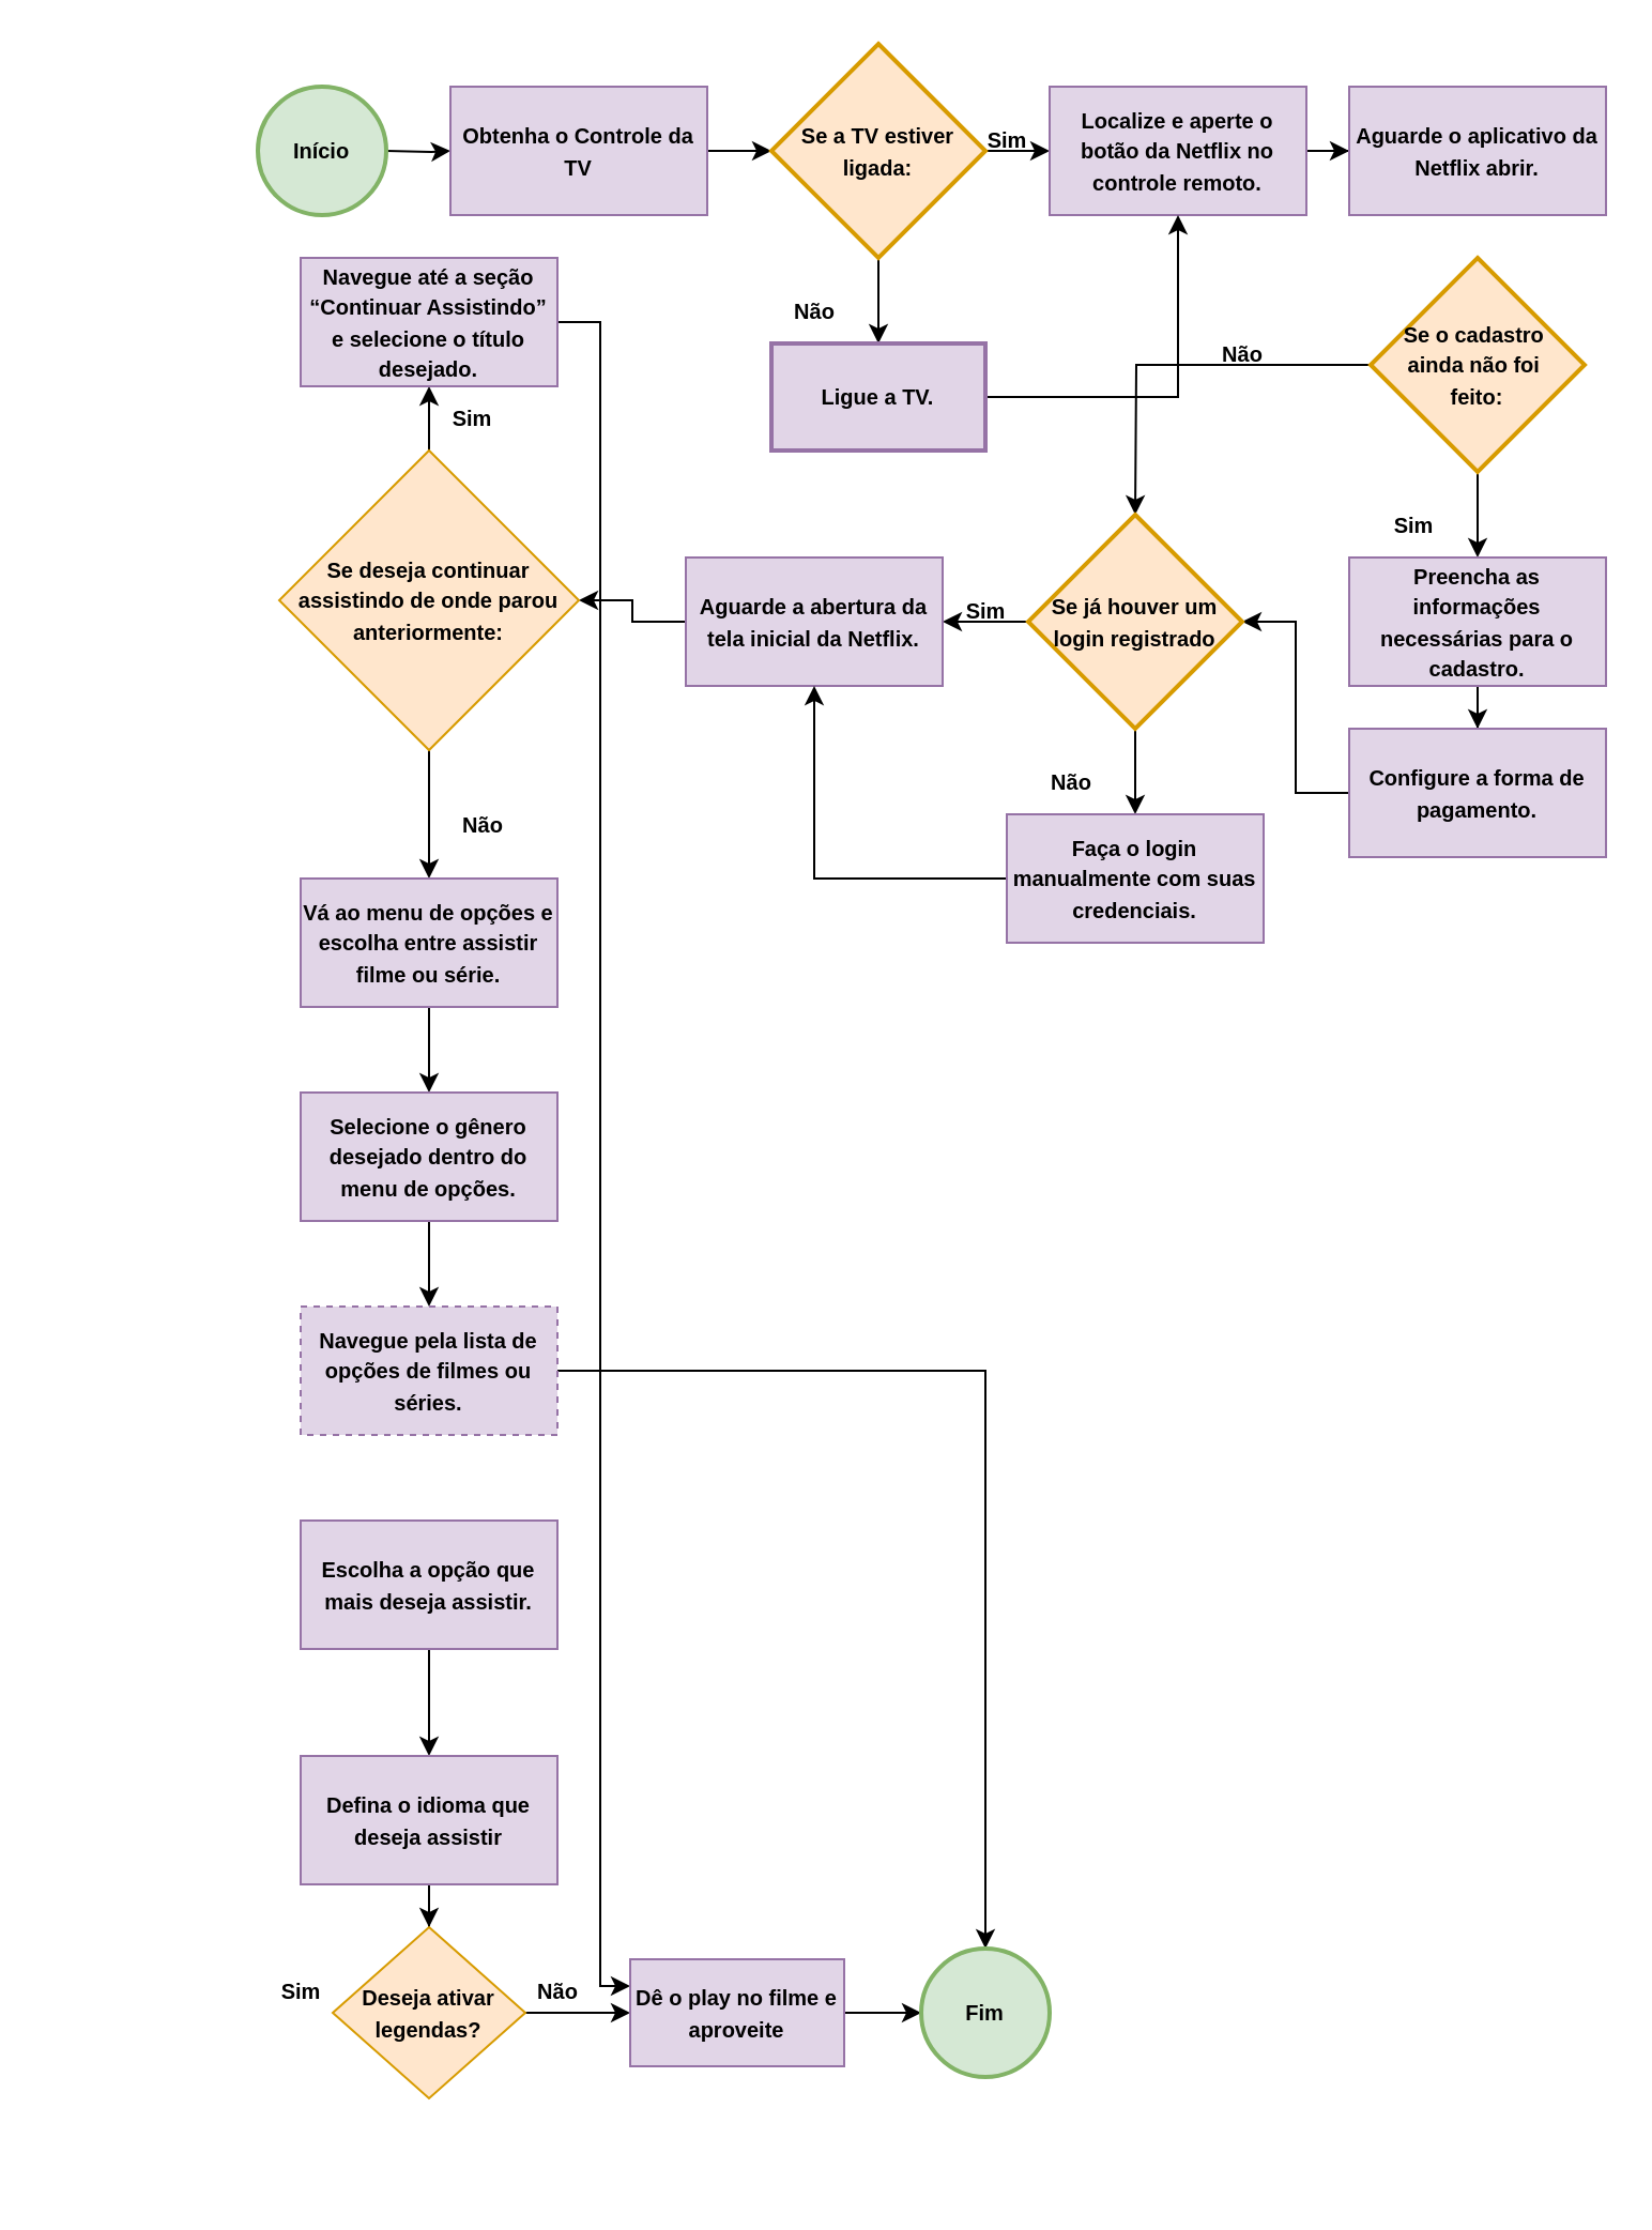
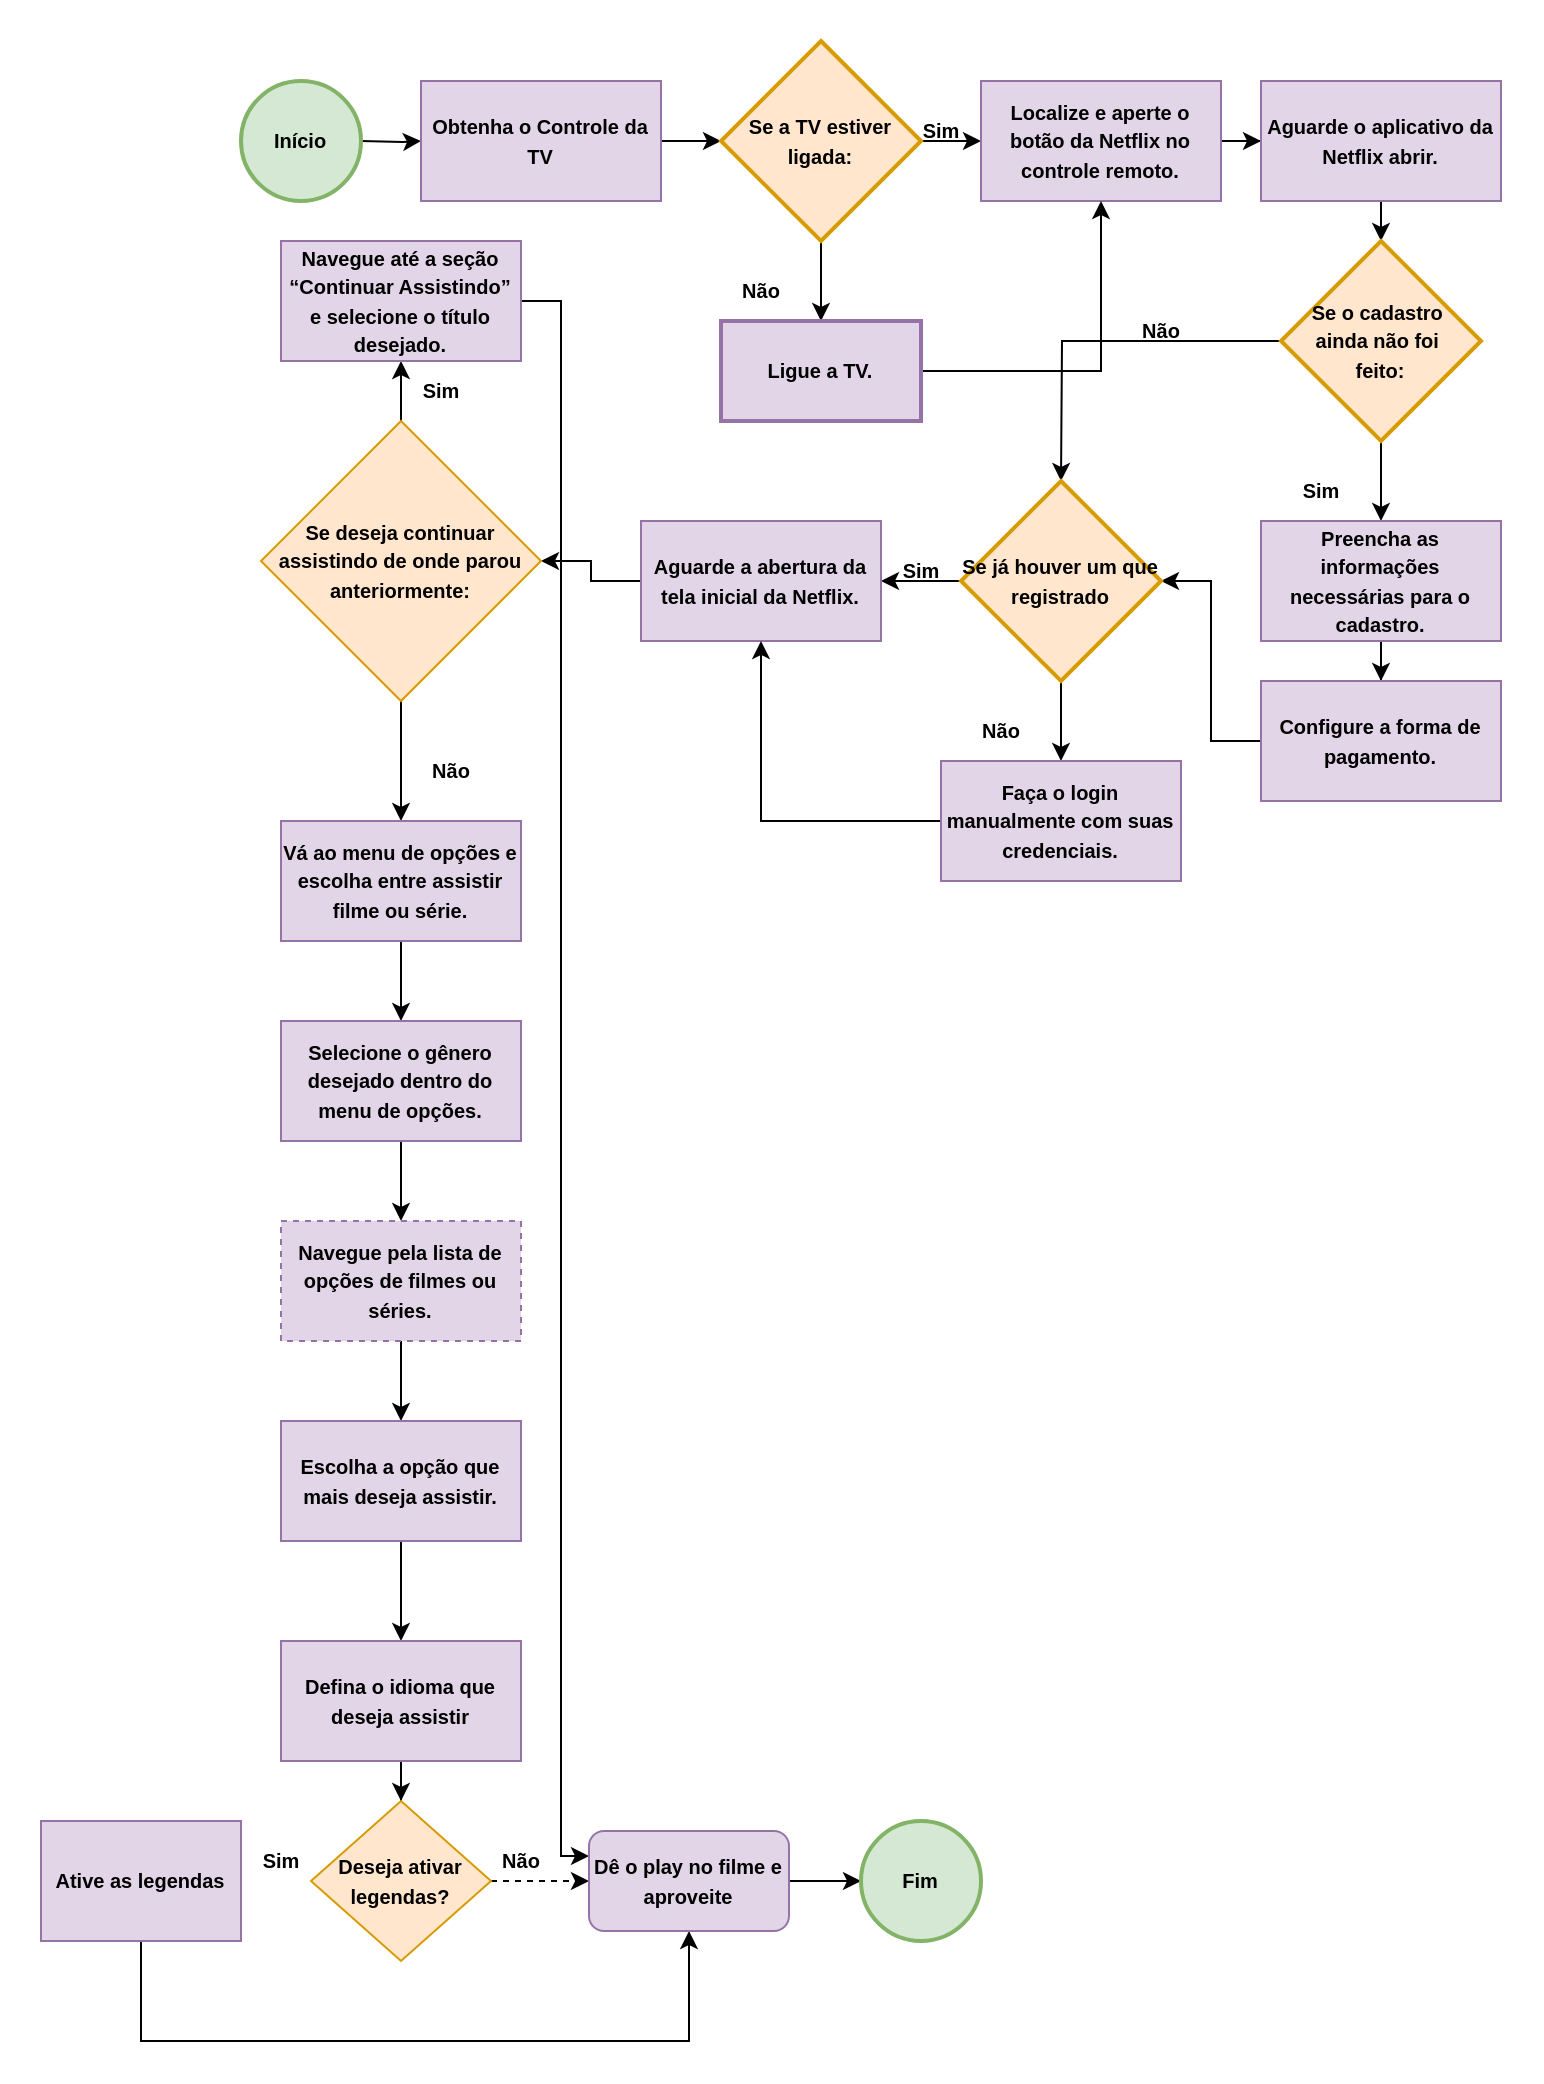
+ <mxCell id="14" value="" style="edgeStyle=orthogonalEdgeStyle;rounded=0;orthogonalLoop=1;jettySize=auto;html=1;" edge="1" parent="1" source="15" target="18"><mxGeometry relative="1" as="geometry" /></mxCell>
- <mxCell id="26" value="&lt;span style=&quot;font-size: 10px;&quot;&gt;&lt;b&gt;Se já houver um login registrado&lt;/b&gt;&lt;/span&gt;" style="strokeWidth=2;html=1;shape=mxgraph.flowchart.decision;whiteSpace=wrap;fillColor=#ffe6cc;strokeColor=#d79b00;" vertex="1" parent="1"><mxGeometry x="480" y="240" width="100" height="100" as="geometry" /></mxCell>
+ <mxCell id="26" value="&lt;span style=&quot;font-size: 10px;&quot;&gt;&lt;b&gt;Se já houver um que registrado&lt;/b&gt;&lt;/span&gt;" style="strokeWidth=2;html=1;shape=mxgraph.flowchart.decision;whiteSpace=wrap;fillColor=#ffe6cc;strokeColor=#d79b00;" vertex="1" parent="1"><mxGeometry x="480" y="240" width="100" height="100" as="geometry" /></mxCell>
- <mxCell id="44" value="" style="edgeStyle=orthogonalEdgeStyle;rounded=0;orthogonalLoop=1;jettySize=auto;html=1;" edge="1" parent="1" source="45" target="60"><mxGeometry relative="1" as="geometry" /></mxCell>
+ <mxCell id="44" value="" style="edgeStyle=orthogonalEdgeStyle;rounded=0;orthogonalLoop=1;jettySize=auto;html=1;" edge="1" parent="1" source="45" target="47"><mxGeometry relative="1" as="geometry" /></mxCell>
+ <mxCell id="53" value="&lt;font style=&quot;font-size: 10px;&quot;&gt;&lt;b&gt;Ative as legendas&lt;/b&gt;&lt;/font&gt;" style="whiteSpace=wrap;html=1;fillColor=#e1d5e7;strokeColor=#9673a6;" vertex="1" parent="1"><mxGeometry x="20" y="910" width="100" height="60" as="geometry" /></mxCell>
- <mxCell id="50" value="" style="edgeStyle=orthogonalEdgeStyle;rounded=0;orthogonalLoop=1;jettySize=auto;html=1;" edge="1" parent="1" source="51" target="55"><mxGeometry relative="1" as="geometry" /></mxCell>
+ <mxCell id="50" value="" style="edgeStyle=orthogonalEdgeStyle;rounded=0;orthogonalLoop=1;jettySize=auto;html=1;dashed=1;" edge="1" parent="1" source="51" target="55"><mxGeometry relative="1" as="geometry" /></mxCell>
- <mxCell id="55" value="&lt;font style=&quot;font-size: 10px;&quot;&gt;&lt;b&gt;Dê o play no filme e aproveite&lt;/b&gt;&lt;/font&gt;" style="whiteSpace=wrap;html=1;fillColor=#e1d5e7;strokeColor=#9673a6;" vertex="1" parent="1"><mxGeometry x="294" y="915" width="100" height="50" as="geometry" /></mxCell>
+ <mxCell id="55" value="&lt;font style=&quot;font-size: 10px;&quot;&gt;&lt;b&gt;Dê o play no filme e aproveite&lt;/b&gt;&lt;/font&gt;" style="whiteSpace=wrap;html=1;fillColor=#e1d5e7;strokeColor=#9673a6;rounded=1;" vertex="1" parent="1"><mxGeometry x="294" y="915" width="100" height="50" as="geometry" /></mxCell>
+ <mxCell id="52" style="edgeStyle=orthogonalEdgeStyle;rounded=0;orthogonalLoop=1;jettySize=auto;html=1;entryX=0.5;entryY=1;entryDx=0;entryDy=0;" edge="1" parent="1" source="53" target="55"><mxGeometry relative="1" as="geometry"><mxPoint x="350" y="970" as="targetPoint" /><Array as="points"><mxPoint x="70" y="1020" /><mxPoint x="344" y="1020" /></Array></mxGeometry></mxCell>
